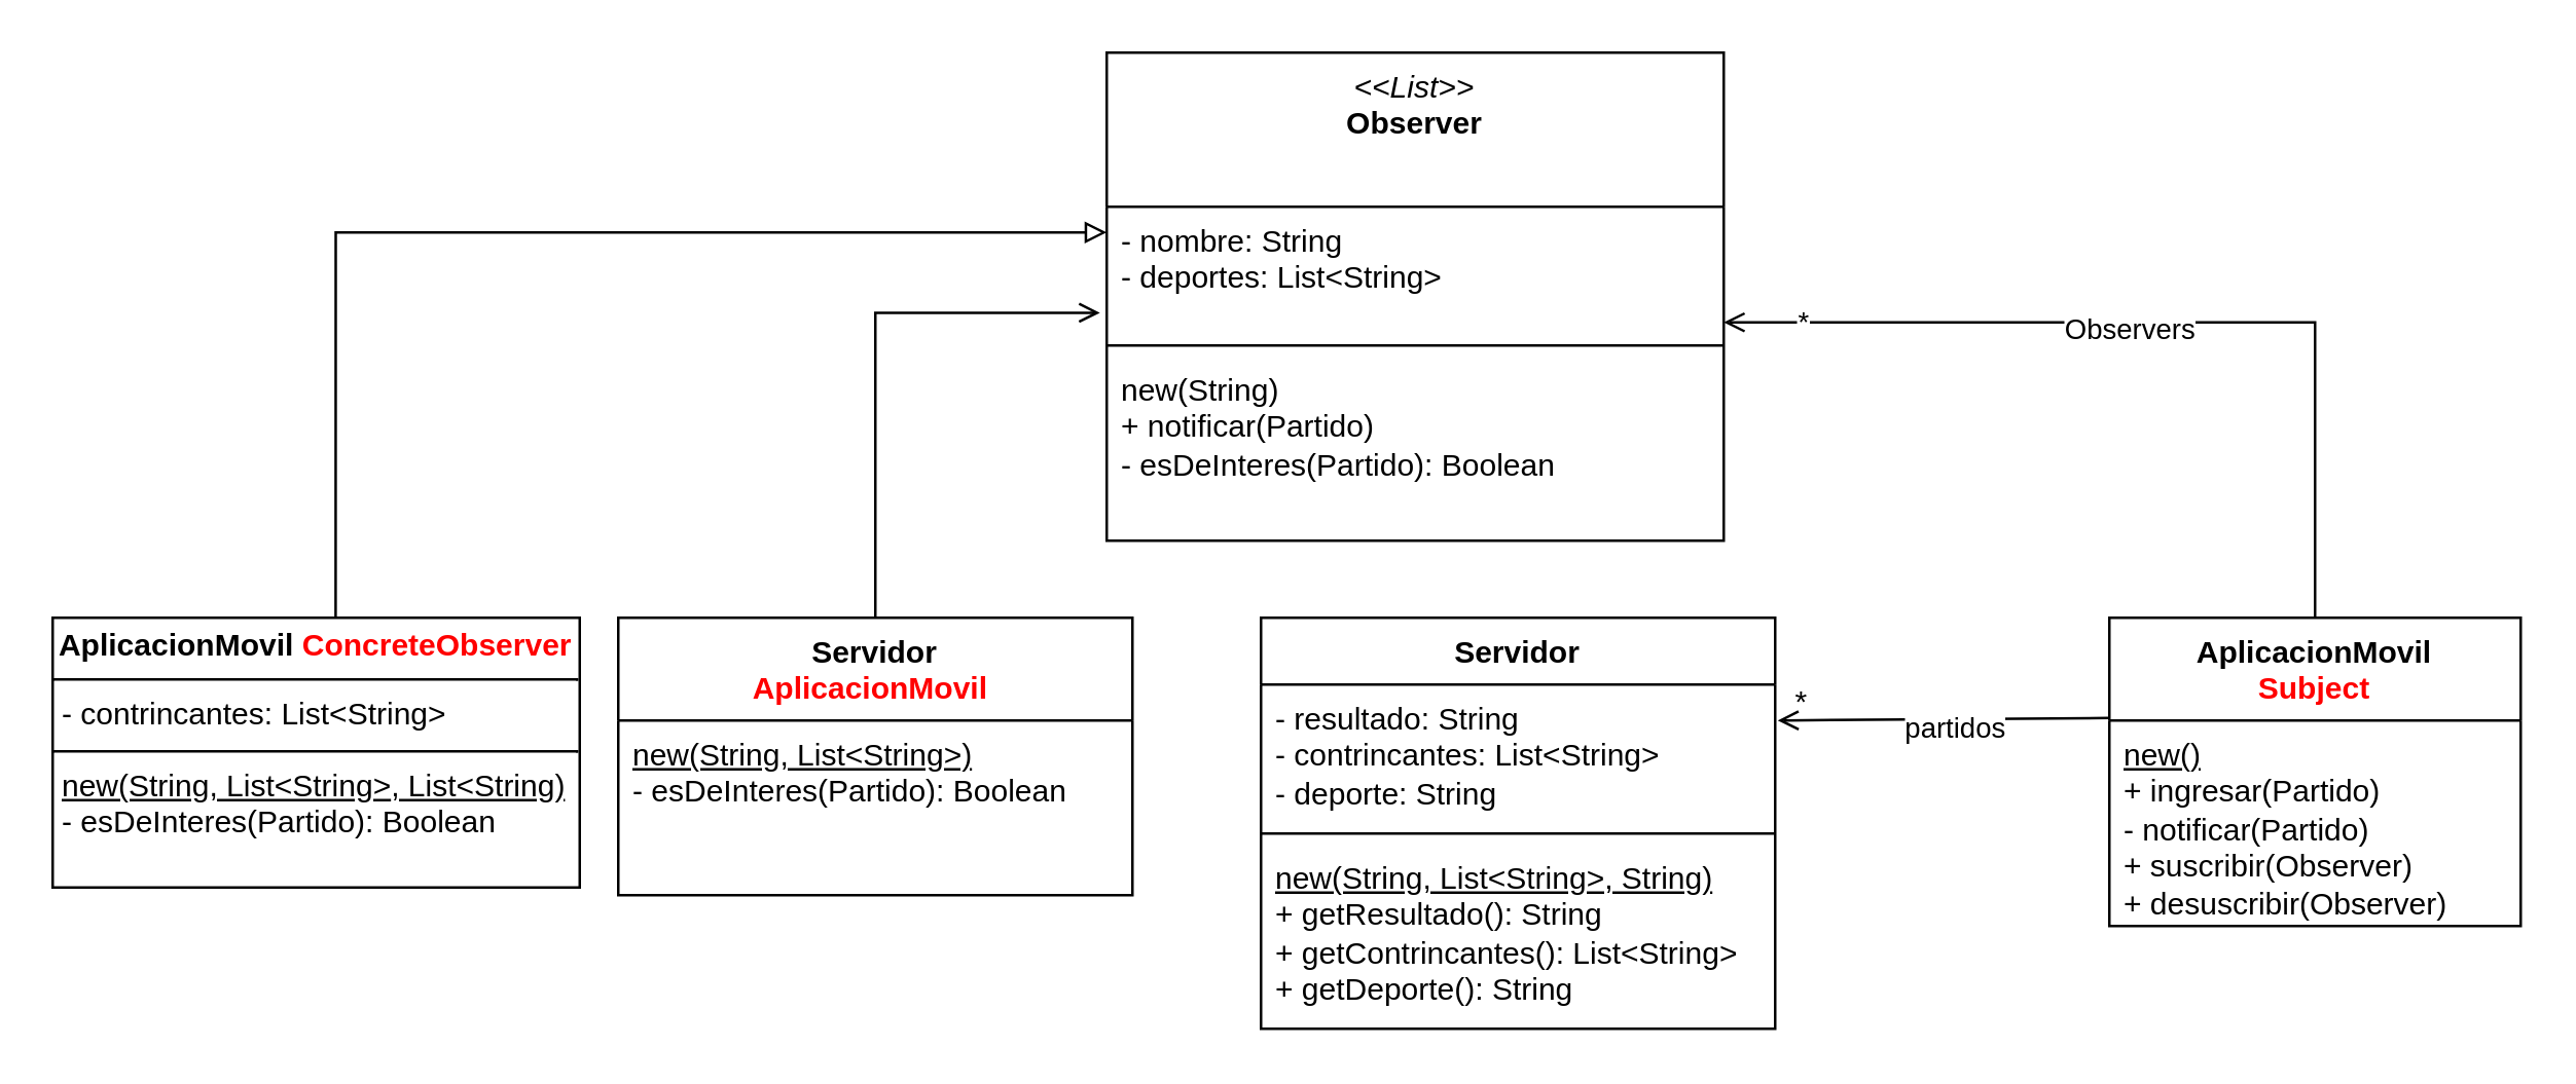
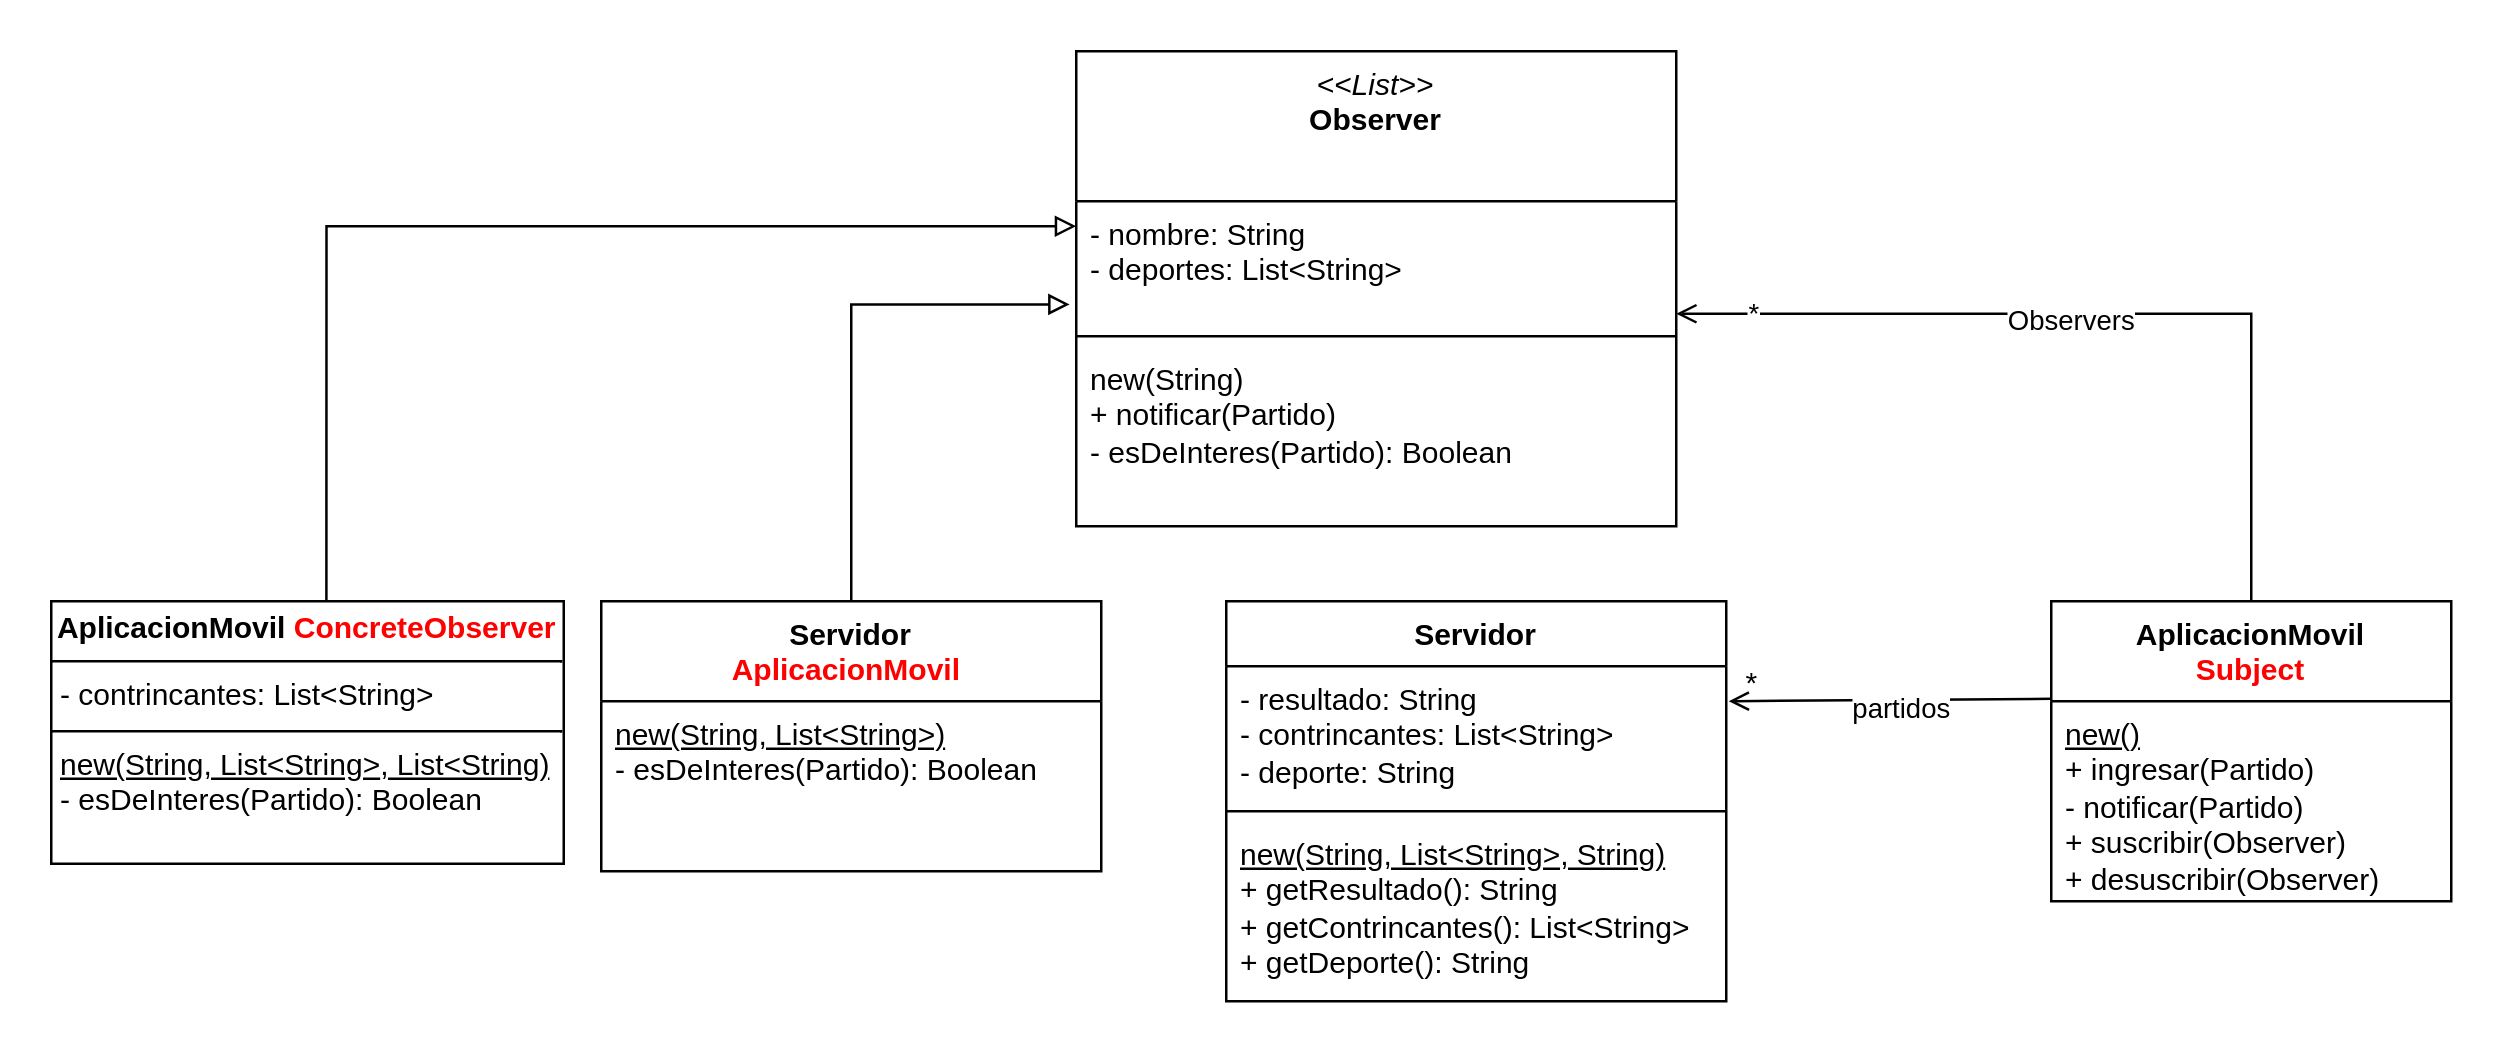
- <mxCell id="22" style="edgeStyle=orthogonalEdgeStyle;rounded=0;orthogonalLoop=1;jettySize=auto;html=1;entryX=-0.011;entryY=0.825;entryDx=0;entryDy=0;entryPerimeter=0;endArrow=open;endFill=0;" edge="1" parent="1" source="14" target="19"><mxGeometry relative="1" as="geometry" /></mxCell>
+ <mxCell id="22" style="edgeStyle=orthogonalEdgeStyle;rounded=0;orthogonalLoop=1;jettySize=auto;html=1;entryX=-0.011;entryY=0.825;entryDx=0;entryDy=0;entryPerimeter=0;endArrow=block;endFill=0;" edge="1" parent="1" source="14" target="19"><mxGeometry relative="1" as="geometry" /></mxCell>
